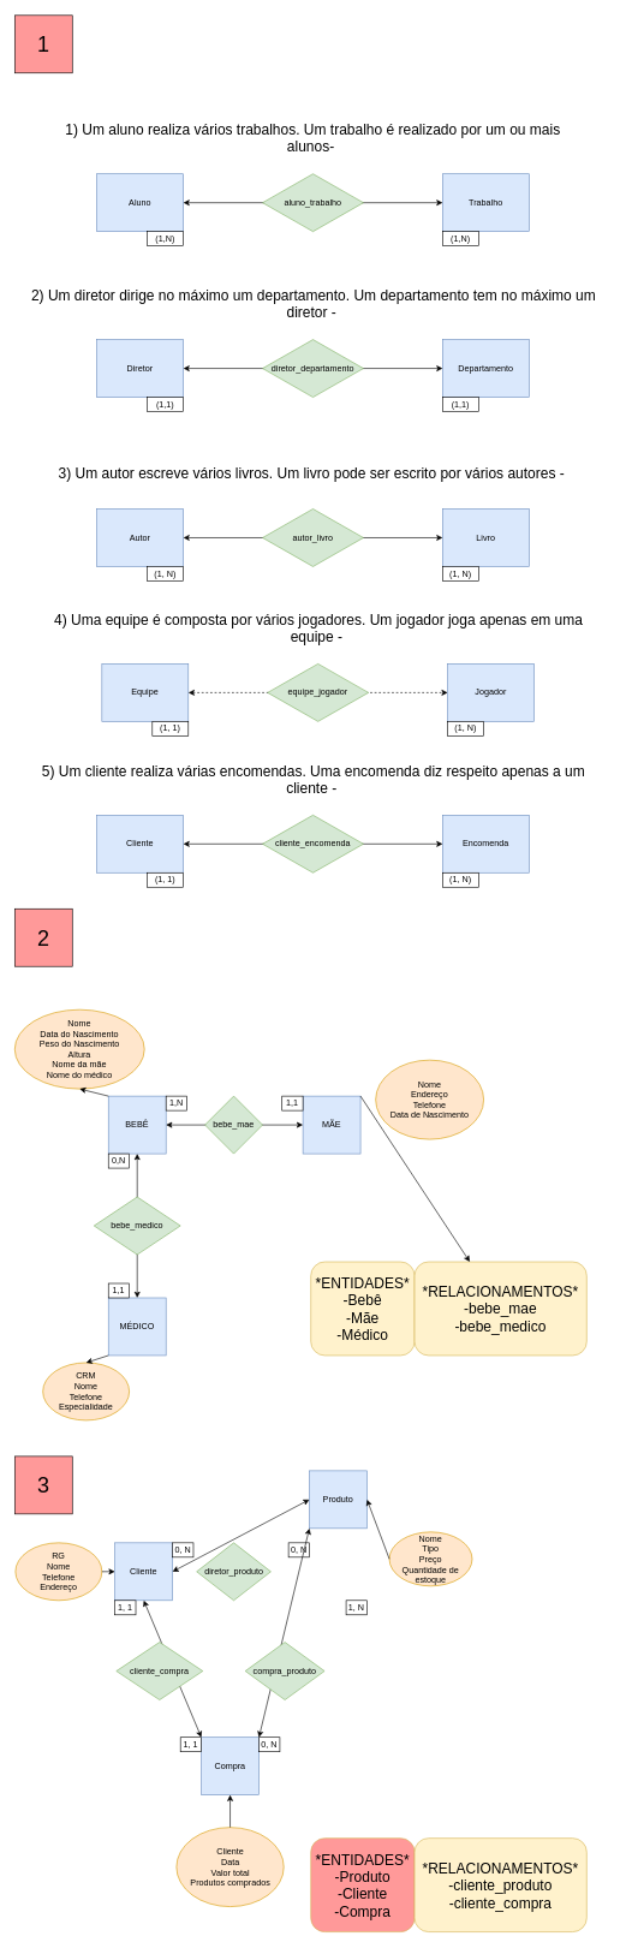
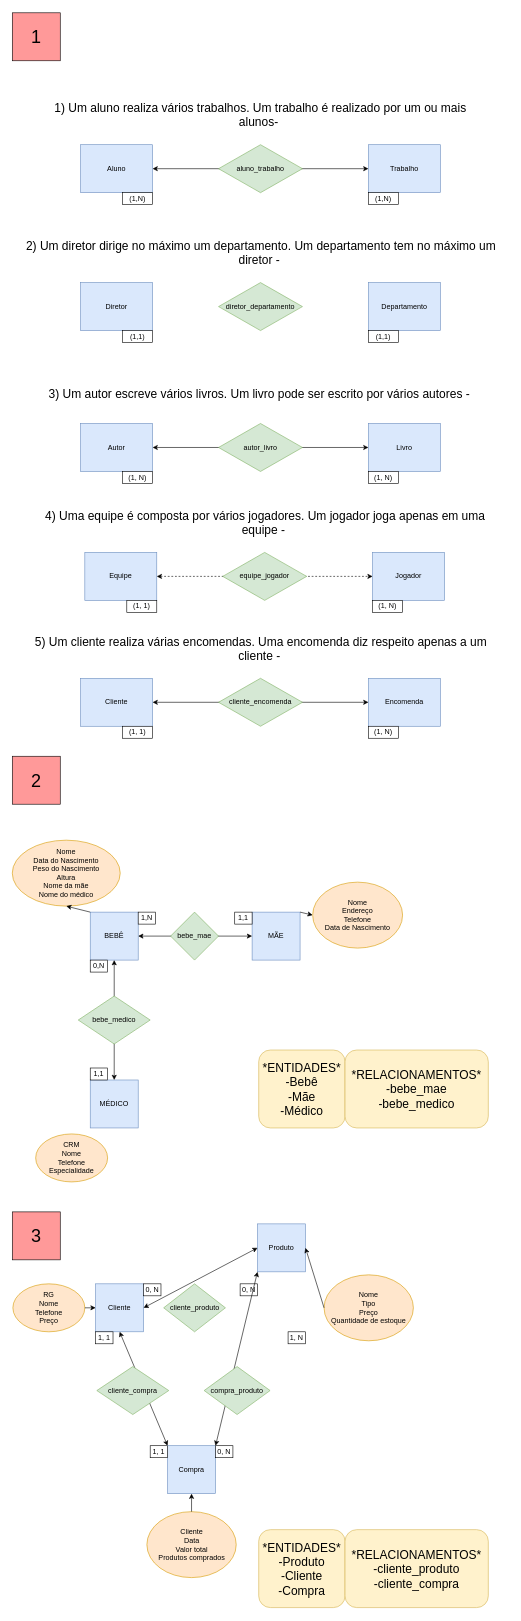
- <mxCell id="13" value="" style="endArrow=classic;startArrow=classic;html=1;rounded=0;exitX=1;exitY=0.5;exitDx=0;exitDy=0;entryX=0;entryY=0.5;entryDx=0;entryDy=0;" edge="1" parent="1" source="11" target="12"><mxGeometry width="50" height="50" relative="1" as="geometry"><mxPoint x="384" y="540" as="sourcePoint" /><mxPoint x="434" y="490" as="targetPoint" /></mxGeometry></mxCell>
- <mxCell id="54" value="" style="endArrow=classic;html=1;rounded=0;exitX=1;exitY=0;exitDx=0;exitDy=0;" edge="1" parent="1" source="42" target="40"><mxGeometry width="50" height="50" relative="1" as="geometry"><mxPoint x="410" y="1720" as="sourcePoint" /><mxPoint x="460" y="1670" as="targetPoint" /></mxGeometry></mxCell>
+ <mxCell id="54" value="" style="endArrow=classic;html=1;rounded=0;exitX=1;exitY=0;exitDx=0;exitDy=0;entryX=0;entryY=0.5;entryDx=0;entryDy=0;" edge="1" parent="1" source="42" target="52"><mxGeometry width="50" height="50" relative="1" as="geometry"><mxPoint x="410" y="1720" as="sourcePoint" /><mxPoint x="460" y="1670" as="targetPoint" /></mxGeometry></mxCell>
- <mxCell id="55" value="" style="endArrow=classic;html=1;rounded=0;exitX=0;exitY=1;exitDx=0;exitDy=0;entryX=0.5;entryY=0;entryDx=0;entryDy=0;" edge="1" parent="1" source="43" target="53"><mxGeometry width="50" height="50" relative="1" as="geometry"><mxPoint x="410" y="1720" as="sourcePoint" /><mxPoint x="460" y="1670" as="targetPoint" /></mxGeometry></mxCell>
- <mxCell id="74" value="Nome&lt;br&gt;Tipo&lt;br&gt;Preço&lt;br&gt;Quantidade de estoque" style="ellipse;whiteSpace=wrap;html=1;fillColor=#ffe6cc;strokeColor=#d79b00;" vertex="1" parent="1"><mxGeometry x="540" y="2125" width="115" height="75" as="geometry" /></mxCell>
+ <mxCell id="74" value="Nome&lt;br&gt;Tipo&lt;br&gt;Preço&lt;br&gt;Quantidade de estoque" style="ellipse;whiteSpace=wrap;html=1;fillColor=#ffe6cc;strokeColor=#d79b00;" vertex="1" parent="1"><mxGeometry x="540" y="2125" width="149" height="110" as="geometry" /></mxCell>
- <mxCell id="73" value="RG&lt;br&gt;Nome&lt;br&gt;Telefone&lt;br&gt;Endereço" style="ellipse;whiteSpace=wrap;html=1;fillColor=#ffe6cc;strokeColor=#d79b00;" vertex="1" parent="1"><mxGeometry x="21" y="2140" width="120" height="80" as="geometry" /></mxCell>
+ <mxCell id="73" value="RG&lt;br&gt;Nome&lt;br&gt;Telefone&lt;br&gt;Preço" style="ellipse;whiteSpace=wrap;html=1;fillColor=#ffe6cc;strokeColor=#d79b00;" vertex="1" parent="1"><mxGeometry x="21" y="2140" width="120" height="80" as="geometry" /></mxCell>
- <mxCell id="69" value="diretor_produto" style="rhombus;whiteSpace=wrap;html=1;fillColor=#d5e8d4;strokeColor=#82b366;" vertex="1" parent="1"><mxGeometry x="272.5" y="2140" width="103" height="80" as="geometry" /></mxCell>
+ <mxCell id="69" value="cliente_produto" style="rhombus;whiteSpace=wrap;html=1;fillColor=#d5e8d4;strokeColor=#82b366;" vertex="1" parent="1"><mxGeometry x="272.5" y="2140" width="103" height="80" as="geometry" /></mxCell>
- <mxCell id="77" value="Cliente&lt;br&gt;Data&lt;br&gt;Valor total&lt;br&gt;Produtos comprados" style="ellipse;whiteSpace=wrap;html=1;fillColor=#ffe6cc;strokeColor=#d79b00;" vertex="1" parent="1"><mxGeometry x="244.5" y="2535" width="149" height="110" as="geometry" /></mxCell>
+ <mxCell id="77" value="Cliente&lt;br&gt;Data&lt;br&gt;Valor total&lt;br&gt;Produtos comprados" style="ellipse;whiteSpace=wrap;html=1;fillColor=#ffe6cc;strokeColor=#d79b00;" vertex="1" parent="1"><mxGeometry x="244.5" y="2520" width="149" height="110" as="geometry" /></mxCell>
- <mxCell id="59" value="&lt;font style=&quot;font-size: 20px;&quot;&gt;*ENTIDADES*&lt;br&gt;-Produto&lt;br&gt;-Cliente&lt;br&gt;-Compra&lt;br&gt;&lt;/font&gt;" style="rounded=1;whiteSpace=wrap;html=1;fillColor=#ff9999;strokeColor=#d6b656;" vertex="1" parent="1"><mxGeometry x="431" y="2550" width="144" height="130" as="geometry" /></mxCell>
+ <mxCell id="59" value="&lt;font style=&quot;font-size: 20px;&quot;&gt;*ENTIDADES*&lt;br&gt;-Produto&lt;br&gt;-Cliente&lt;br&gt;-Compra&lt;br&gt;&lt;/font&gt;" style="rounded=1;whiteSpace=wrap;html=1;fillColor=#fff2cc;strokeColor=#d6b656;" vertex="1" parent="1"><mxGeometry x="431" y="2550" width="144" height="130" as="geometry" /></mxCell>
